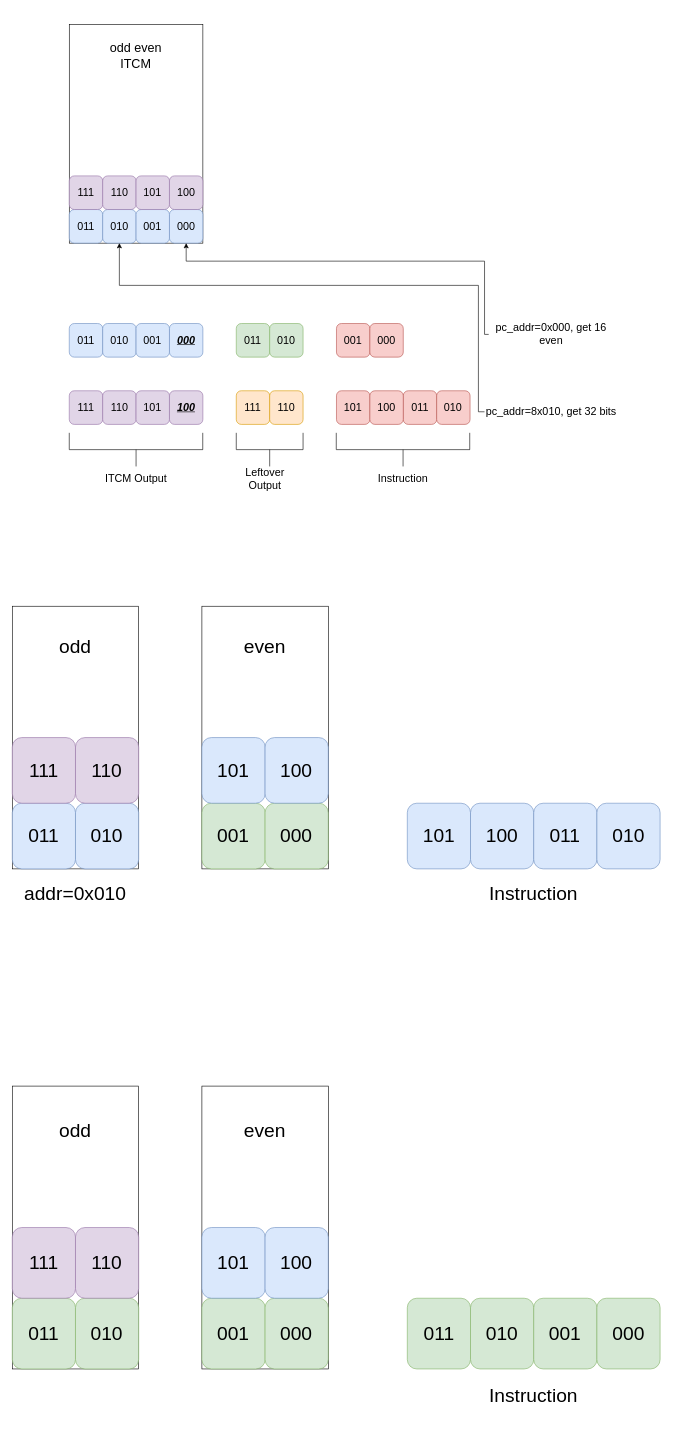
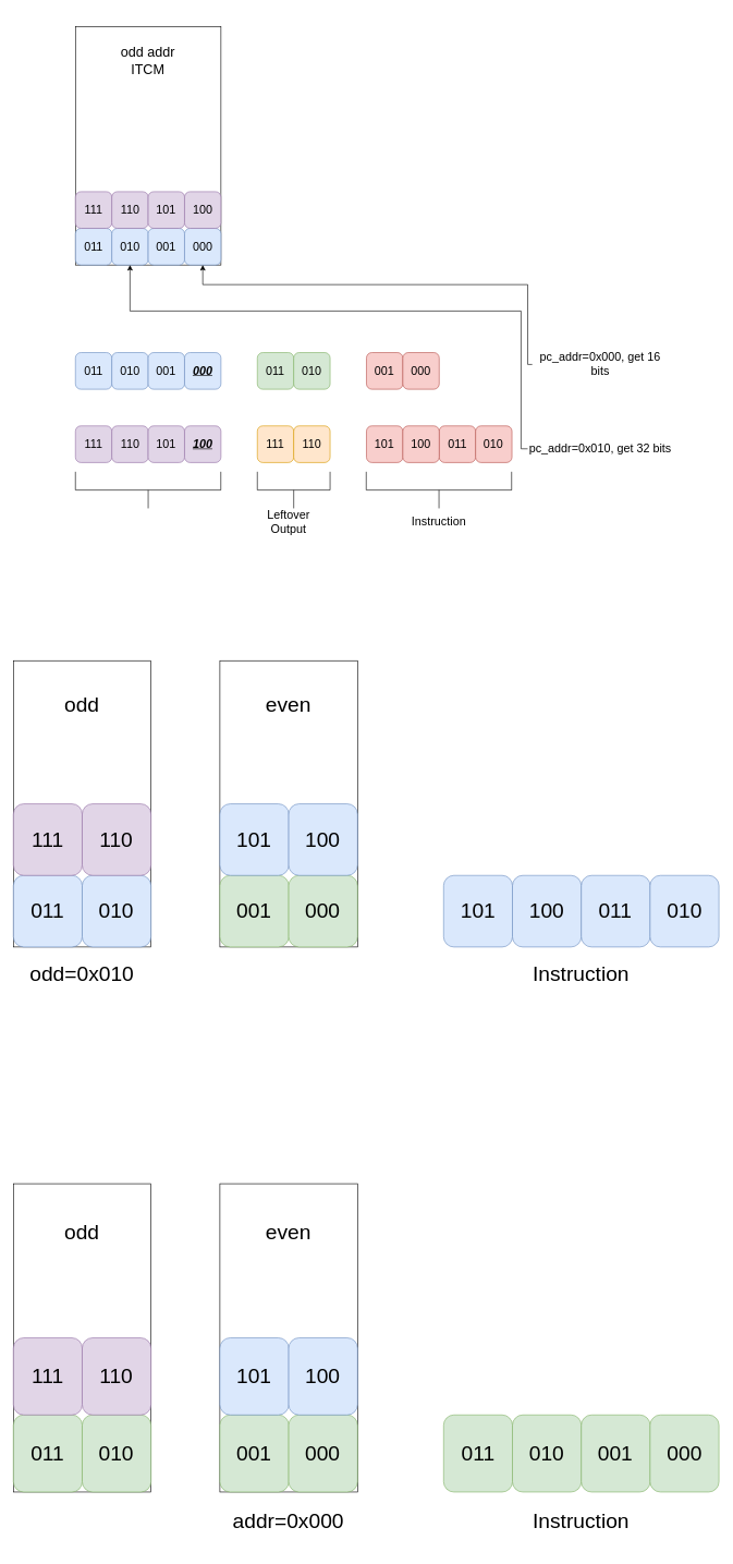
- <mxCell id="29" value="&lt;font style=&quot;font-size: 21px;&quot;&gt;odd even ITCM&lt;/font&gt;" style="text;html=1;strokeColor=none;fillColor=none;align=center;verticalAlign=middle;whiteSpace=wrap;rounded=0;" parent="3" vertex="1"><mxGeometry x="60.248" y="50.57" width="102.222" height="42.054" as="geometry" /></mxCell>
+ <mxCell id="29" value="&lt;font style=&quot;font-size: 21px;&quot;&gt;odd addr ITCM&lt;/font&gt;" style="text;html=1;strokeColor=none;fillColor=none;align=center;verticalAlign=middle;whiteSpace=wrap;rounded=0;" parent="3" vertex="1"><mxGeometry x="60.248" y="50.57" width="102.222" height="42.054" as="geometry" /></mxCell>
- <mxCell id="48" value="pc_addr=0x000, get 16 even" style="text;html=1;strokeColor=none;fillColor=none;align=center;verticalAlign=middle;whiteSpace=wrap;rounded=0;fontSize=18;" parent="2" vertex="1"><mxGeometry x="699.236" y="515.811" width="208.803" height="42.053" as="geometry" /></mxCell>
+ <mxCell id="48" value="pc_addr=0x000, get 16 bits" style="text;html=1;strokeColor=none;fillColor=none;align=center;verticalAlign=middle;whiteSpace=wrap;rounded=0;fontSize=18;" parent="2" vertex="1"><mxGeometry x="699.236" y="515.811" width="208.803" height="42.053" as="geometry" /></mxCell>
- <mxCell id="50" value="pc_addr=8x010, get 32 bits" style="text;html=1;strokeColor=none;fillColor=none;align=center;verticalAlign=middle;whiteSpace=wrap;rounded=0;fontSize=18;" parent="2" vertex="1"><mxGeometry x="692.276" y="644.802" width="222.724" height="42.053" as="geometry" /></mxCell>
+ <mxCell id="50" value="pc_addr=0x010, get 32 bits" style="text;html=1;strokeColor=none;fillColor=none;align=center;verticalAlign=middle;whiteSpace=wrap;rounded=0;fontSize=18;" parent="2" vertex="1"><mxGeometry x="692.276" y="644.802" width="222.724" height="42.053" as="geometry" /></mxCell>
- <mxCell id="34" value="ITCM Output" style="text;html=1;strokeColor=none;fillColor=none;align=center;verticalAlign=middle;whiteSpace=wrap;rounded=0;fontSize=18;" parent="3" vertex="1"><mxGeometry x="55.681" y="756.947" width="111.362" height="42.053" as="geometry" /></mxCell>
- <mxCell id="65" value="addr=0x010" style="text;html=1;strokeColor=none;fillColor=none;align=center;verticalAlign=middle;whiteSpace=wrap;rounded=0;fontSize=32;" vertex="1" parent="52"><mxGeometry x="26.341" y="437.895" width="158.049" height="82.105" as="geometry" /></mxCell>
+ <mxCell id="65" value="odd=0x010" style="text;html=1;strokeColor=none;fillColor=none;align=center;verticalAlign=middle;whiteSpace=wrap;rounded=0;fontSize=32;" vertex="1" parent="52"><mxGeometry x="26.341" y="437.895" width="158.049" height="82.105" as="geometry" /></mxCell>
+ <mxCell id="84" value="addr=0x000" style="text;html=1;strokeColor=none;fillColor=none;align=center;verticalAlign=middle;whiteSpace=wrap;rounded=0;fontSize=32;" vertex="1" parent="71"><mxGeometry x="342.439" y="471.579" width="158.049" height="88.421" as="geometry" /></mxCell>
